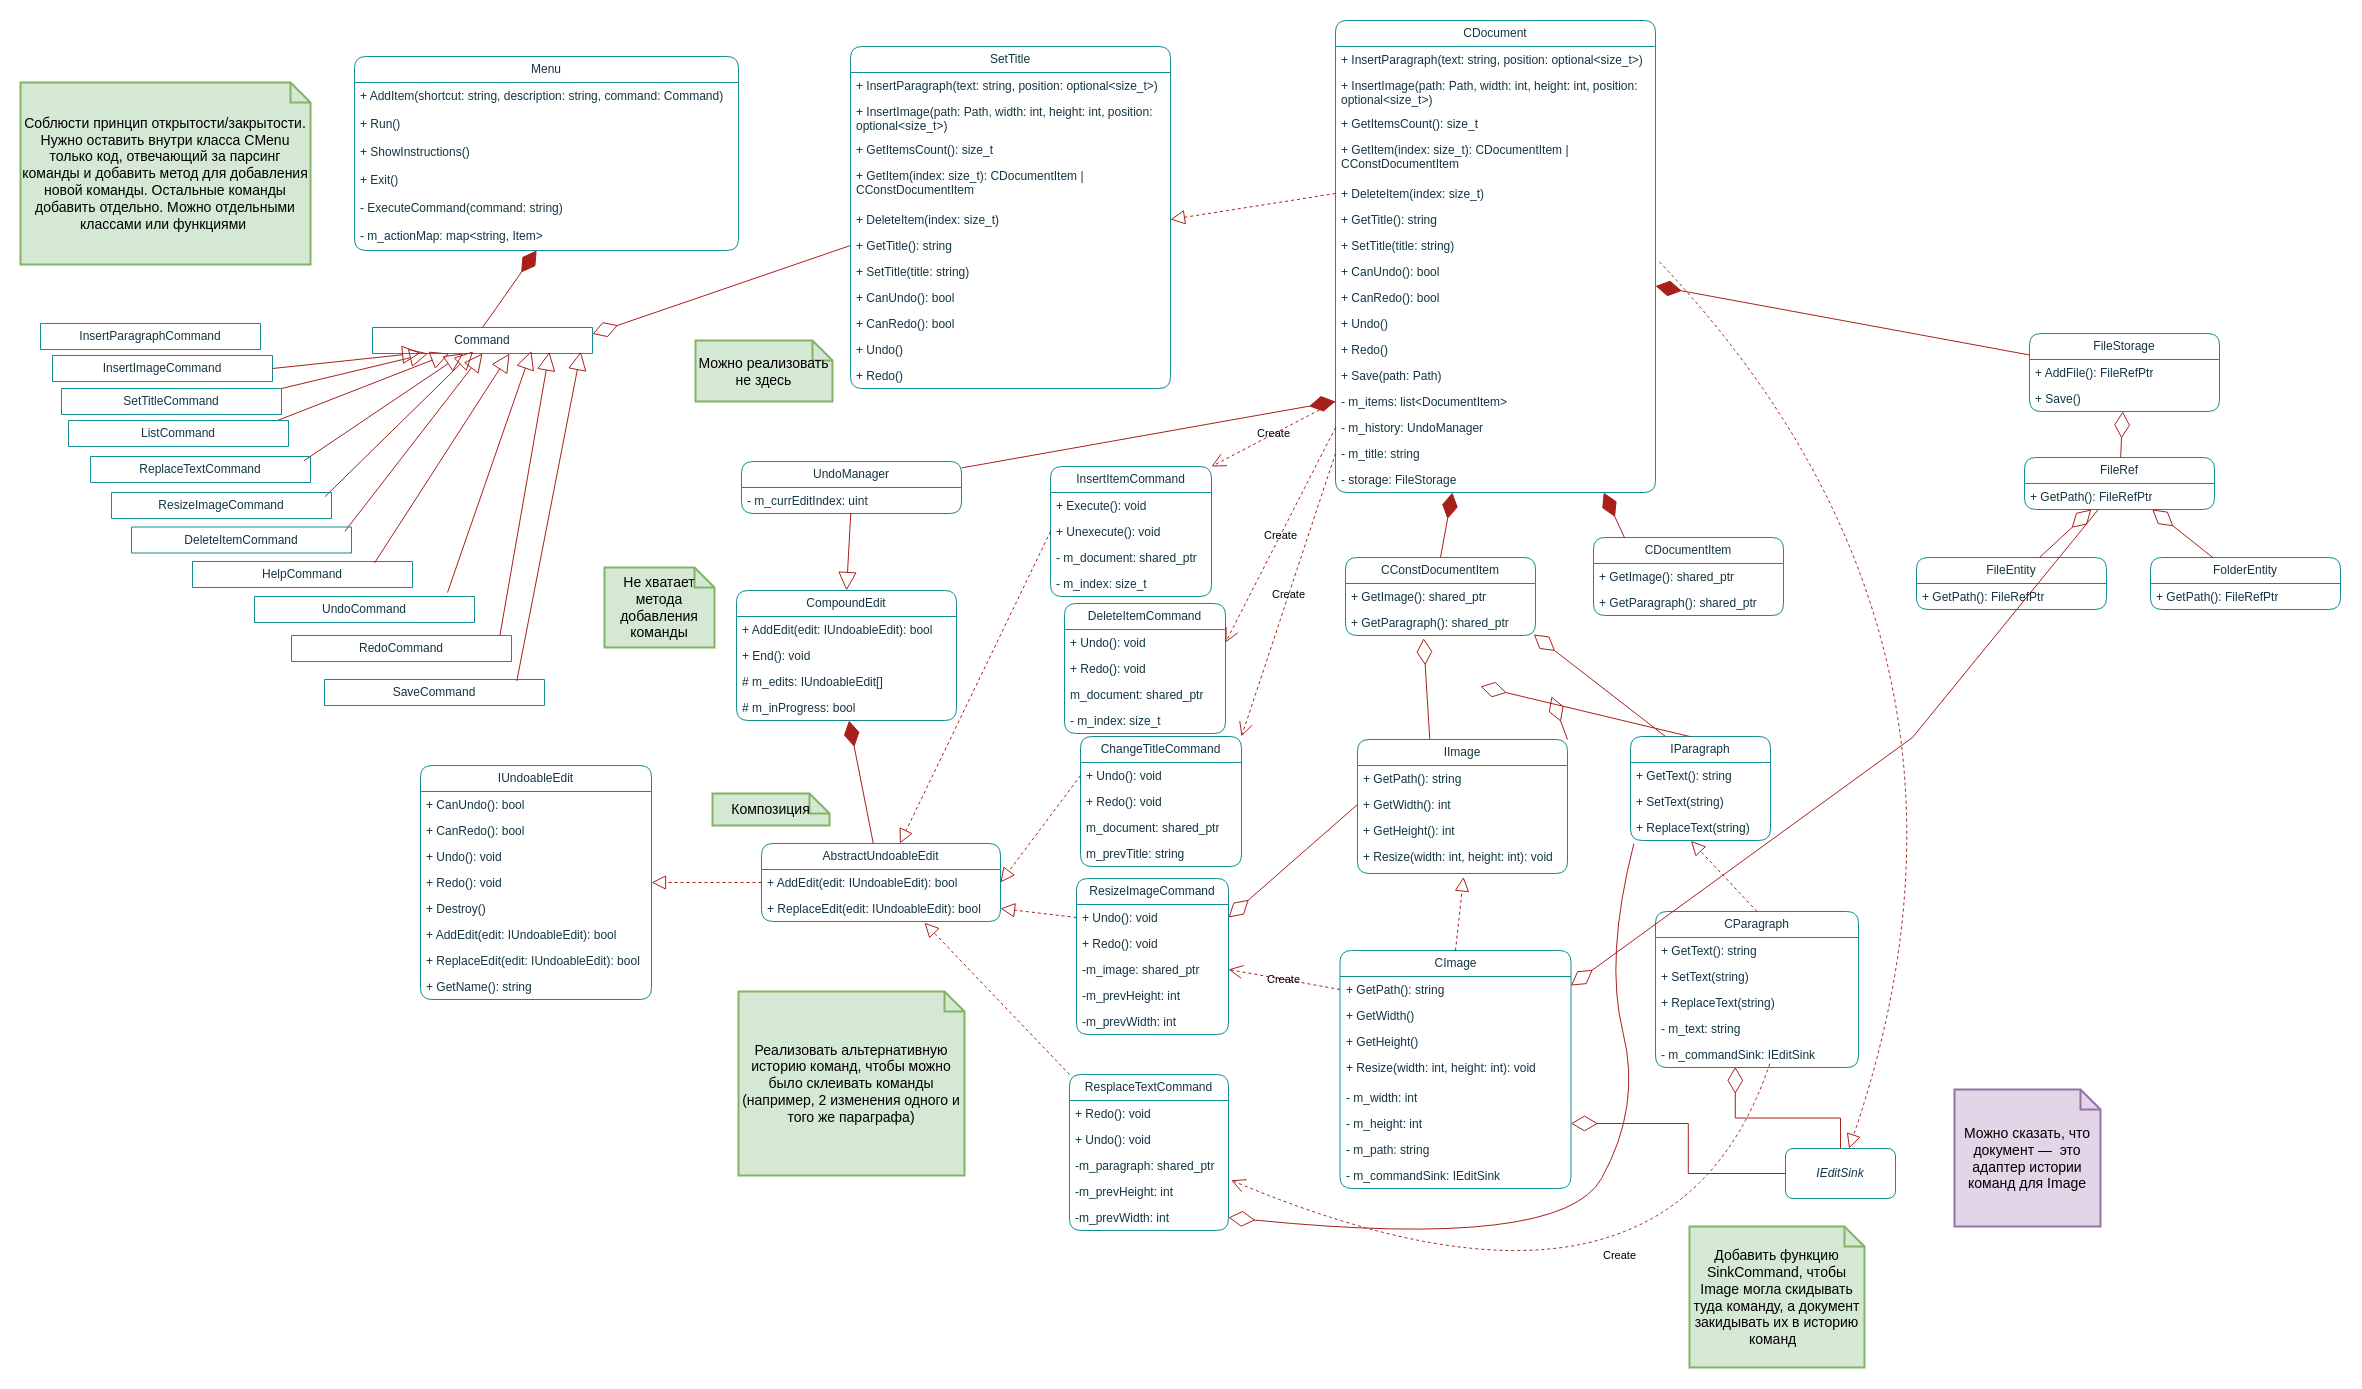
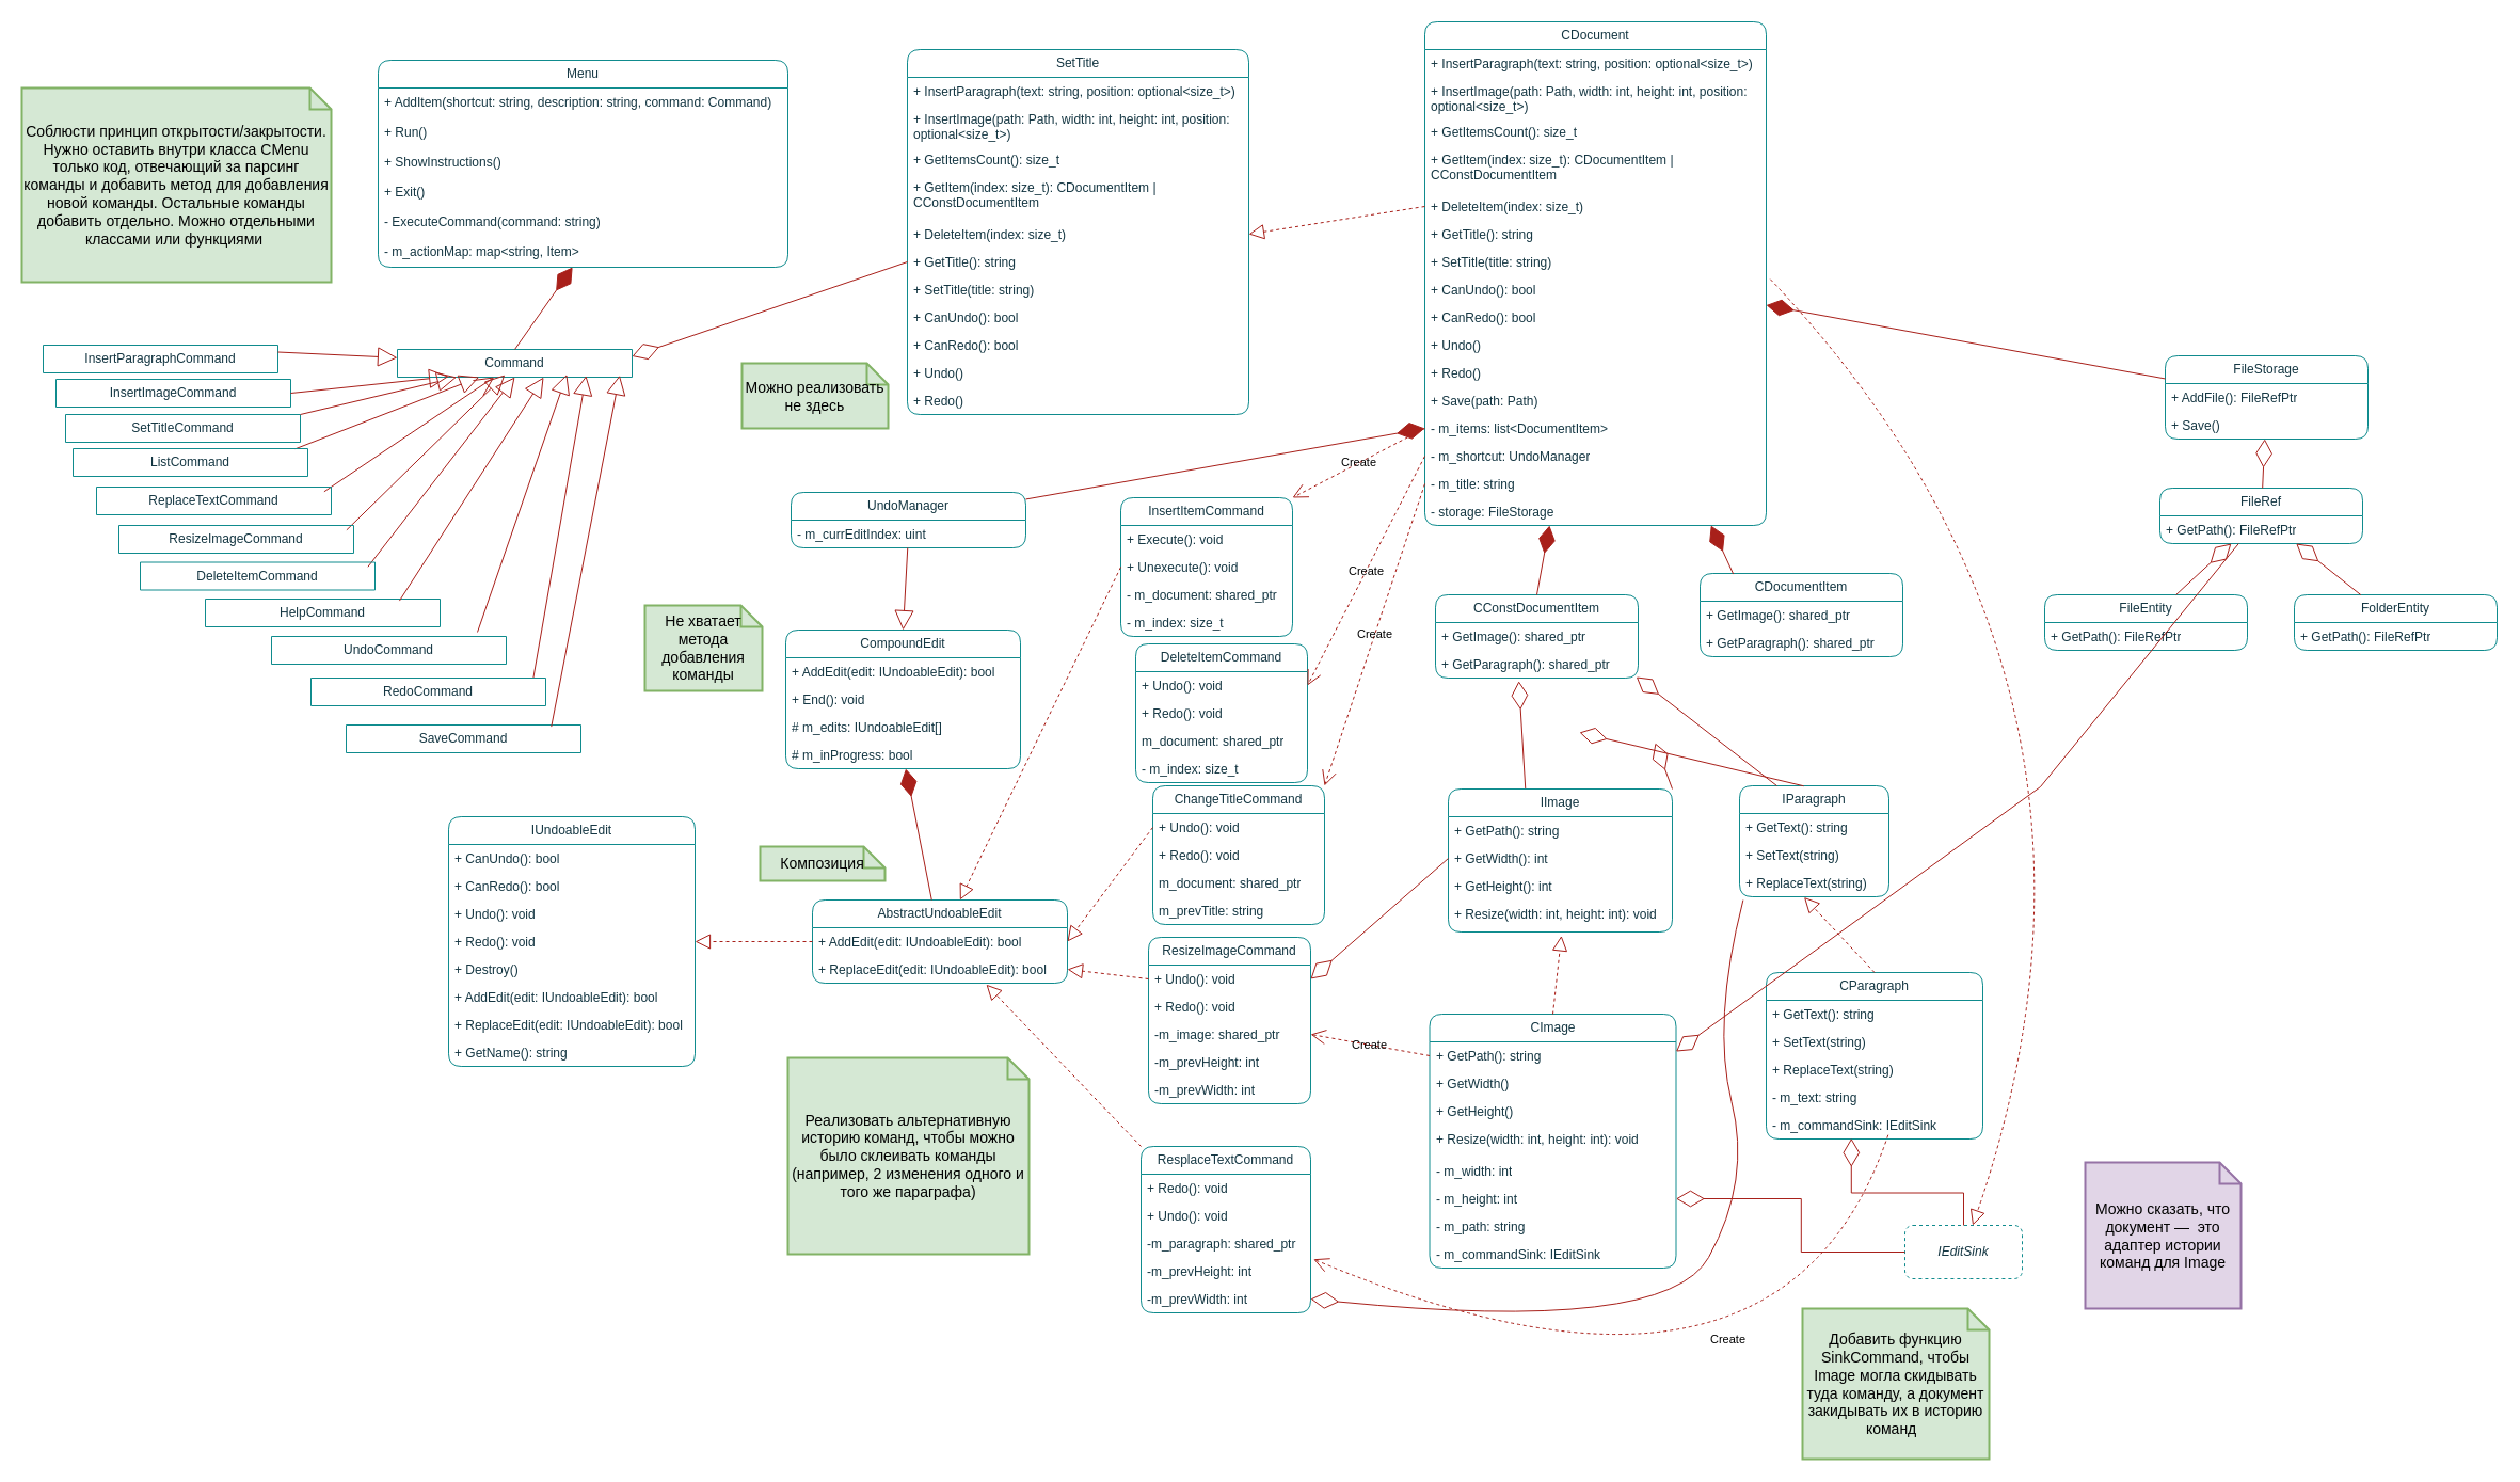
+ <mxCell id="158" value="" style="endArrow=block;endSize=16;endFill=0;html=1;rounded=0;labelBackgroundColor=none;strokeColor=#A8201A;fontColor=default;exitX=1;exitY=0.25;exitDx=0;exitDy=0;" parent="1" source="154" target="150" edge="1"><mxGeometry width="160" relative="1" as="geometry"><mxPoint x="385" y="384" as="sourcePoint" /><mxPoint x="381" y="461" as="targetPoint" /></mxGeometry></mxCell>
- <mxCell id="169" value="" style="endArrow=block;endSize=16;endFill=0;html=1;rounded=0;labelBackgroundColor=none;strokeColor=#A8201A;fontColor=default;exitX=0.97;exitY=0.165;exitDx=0;exitDy=0;exitPerimeter=0;" parent="1" source="170" target="150" edge="1"><mxGeometry width="160" relative="1" as="geometry"><mxPoint x="293" y="362" as="sourcePoint" /><mxPoint x="447" y="323" as="targetPoint" /></mxGeometry></mxCell>
+ <mxCell id="169" value="" style="endArrow=open;endSize=16;endFill=0;html=1;rounded=0;labelBackgroundColor=none;strokeColor=#A8201A;fontColor=default;exitX=0.97;exitY=0.165;exitDx=0;exitDy=0;exitPerimeter=0;" parent="1" source="170" target="150" edge="1"><mxGeometry width="160" relative="1" as="geometry"><mxPoint x="293" y="362" as="sourcePoint" /><mxPoint x="447" y="323" as="targetPoint" /></mxGeometry></mxCell>
- <mxCell id="48" value="- m_history: UndoManager" style="text;strokeColor=none;fillColor=none;align=left;verticalAlign=top;spacingLeft=4;spacingRight=4;overflow=hidden;rotatable=0;points=[[0,0.5],[1,0.5]];portConstraint=eastwest;whiteSpace=wrap;html=1;rounded=1;labelBackgroundColor=none;fontColor=#143642;" parent="34" vertex="1"><mxGeometry y="394" width="320" height="26" as="geometry" /></mxCell>
+ <mxCell id="48" value="- m_shortcut: UndoManager" style="text;strokeColor=none;fillColor=none;align=left;verticalAlign=top;spacingLeft=4;spacingRight=4;overflow=hidden;rotatable=0;points=[[0,0.5],[1,0.5]];portConstraint=eastwest;whiteSpace=wrap;html=1;rounded=1;labelBackgroundColor=none;fontColor=#143642;" parent="34" vertex="1"><mxGeometry y="394" width="320" height="26" as="geometry" /></mxCell>
- <mxCell id="121" value="&lt;i&gt;IEditSink&lt;/i&gt;" style="html=1;whiteSpace=wrap;rounded=1;strokeColor=#0F8B8D;align=center;verticalAlign=middle;fontFamily=Helvetica;fontSize=12;fontColor=#143642;fontStyle=0;labelBackgroundColor=none;fillColor=none;" parent="1" vertex="1"><mxGeometry x="1785" y="1148" width="110" height="50" as="geometry" /></mxCell>
+ <mxCell id="121" value="&lt;i&gt;IEditSink&lt;/i&gt;" style="html=1;whiteSpace=wrap;rounded=1;strokeColor=#0F8B8D;align=center;verticalAlign=middle;fontFamily=Helvetica;fontSize=12;fontColor=#143642;fontStyle=0;labelBackgroundColor=none;fillColor=none;dashed=1;" parent="1" vertex="1"><mxGeometry x="1785" y="1148" width="110" height="50" as="geometry" /></mxCell>
